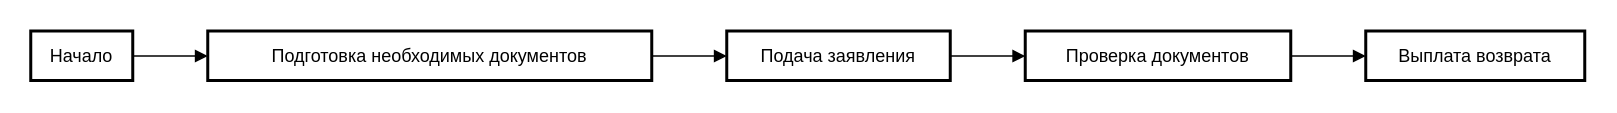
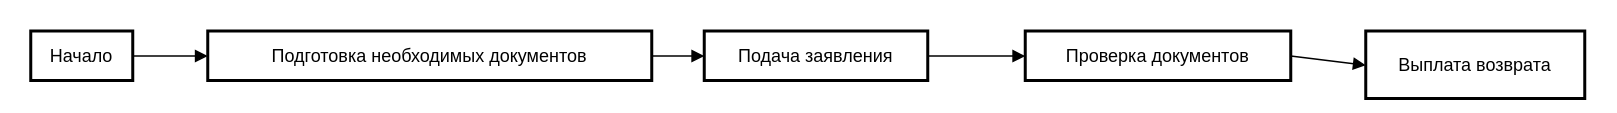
- <mxCell id="4" value="Подача заявления" style="whiteSpace=wrap;strokeWidth=2;" vertex="1" parent="1"><mxGeometry x="484" width="149" height="33" as="geometry" y="20" /></mxCell>
+ <mxCell id="4" value="Подача заявления" style="whiteSpace=wrap;strokeWidth=2;" vertex="1" parent="1"><mxGeometry x="469" y="20" width="149" height="33" as="geometry" /></mxCell>
- <mxCell id="6" value="Выплата возврата" style="whiteSpace=wrap;strokeWidth=2;" vertex="1" parent="1"><mxGeometry x="910" width="146" height="33" as="geometry" y="20" /></mxCell>
+ <mxCell id="6" value="Выплата возврата" style="whiteSpace=wrap;strokeWidth=2;" vertex="1" parent="1"><mxGeometry x="910" y="20" width="146" height="45" as="geometry" /></mxCell>
